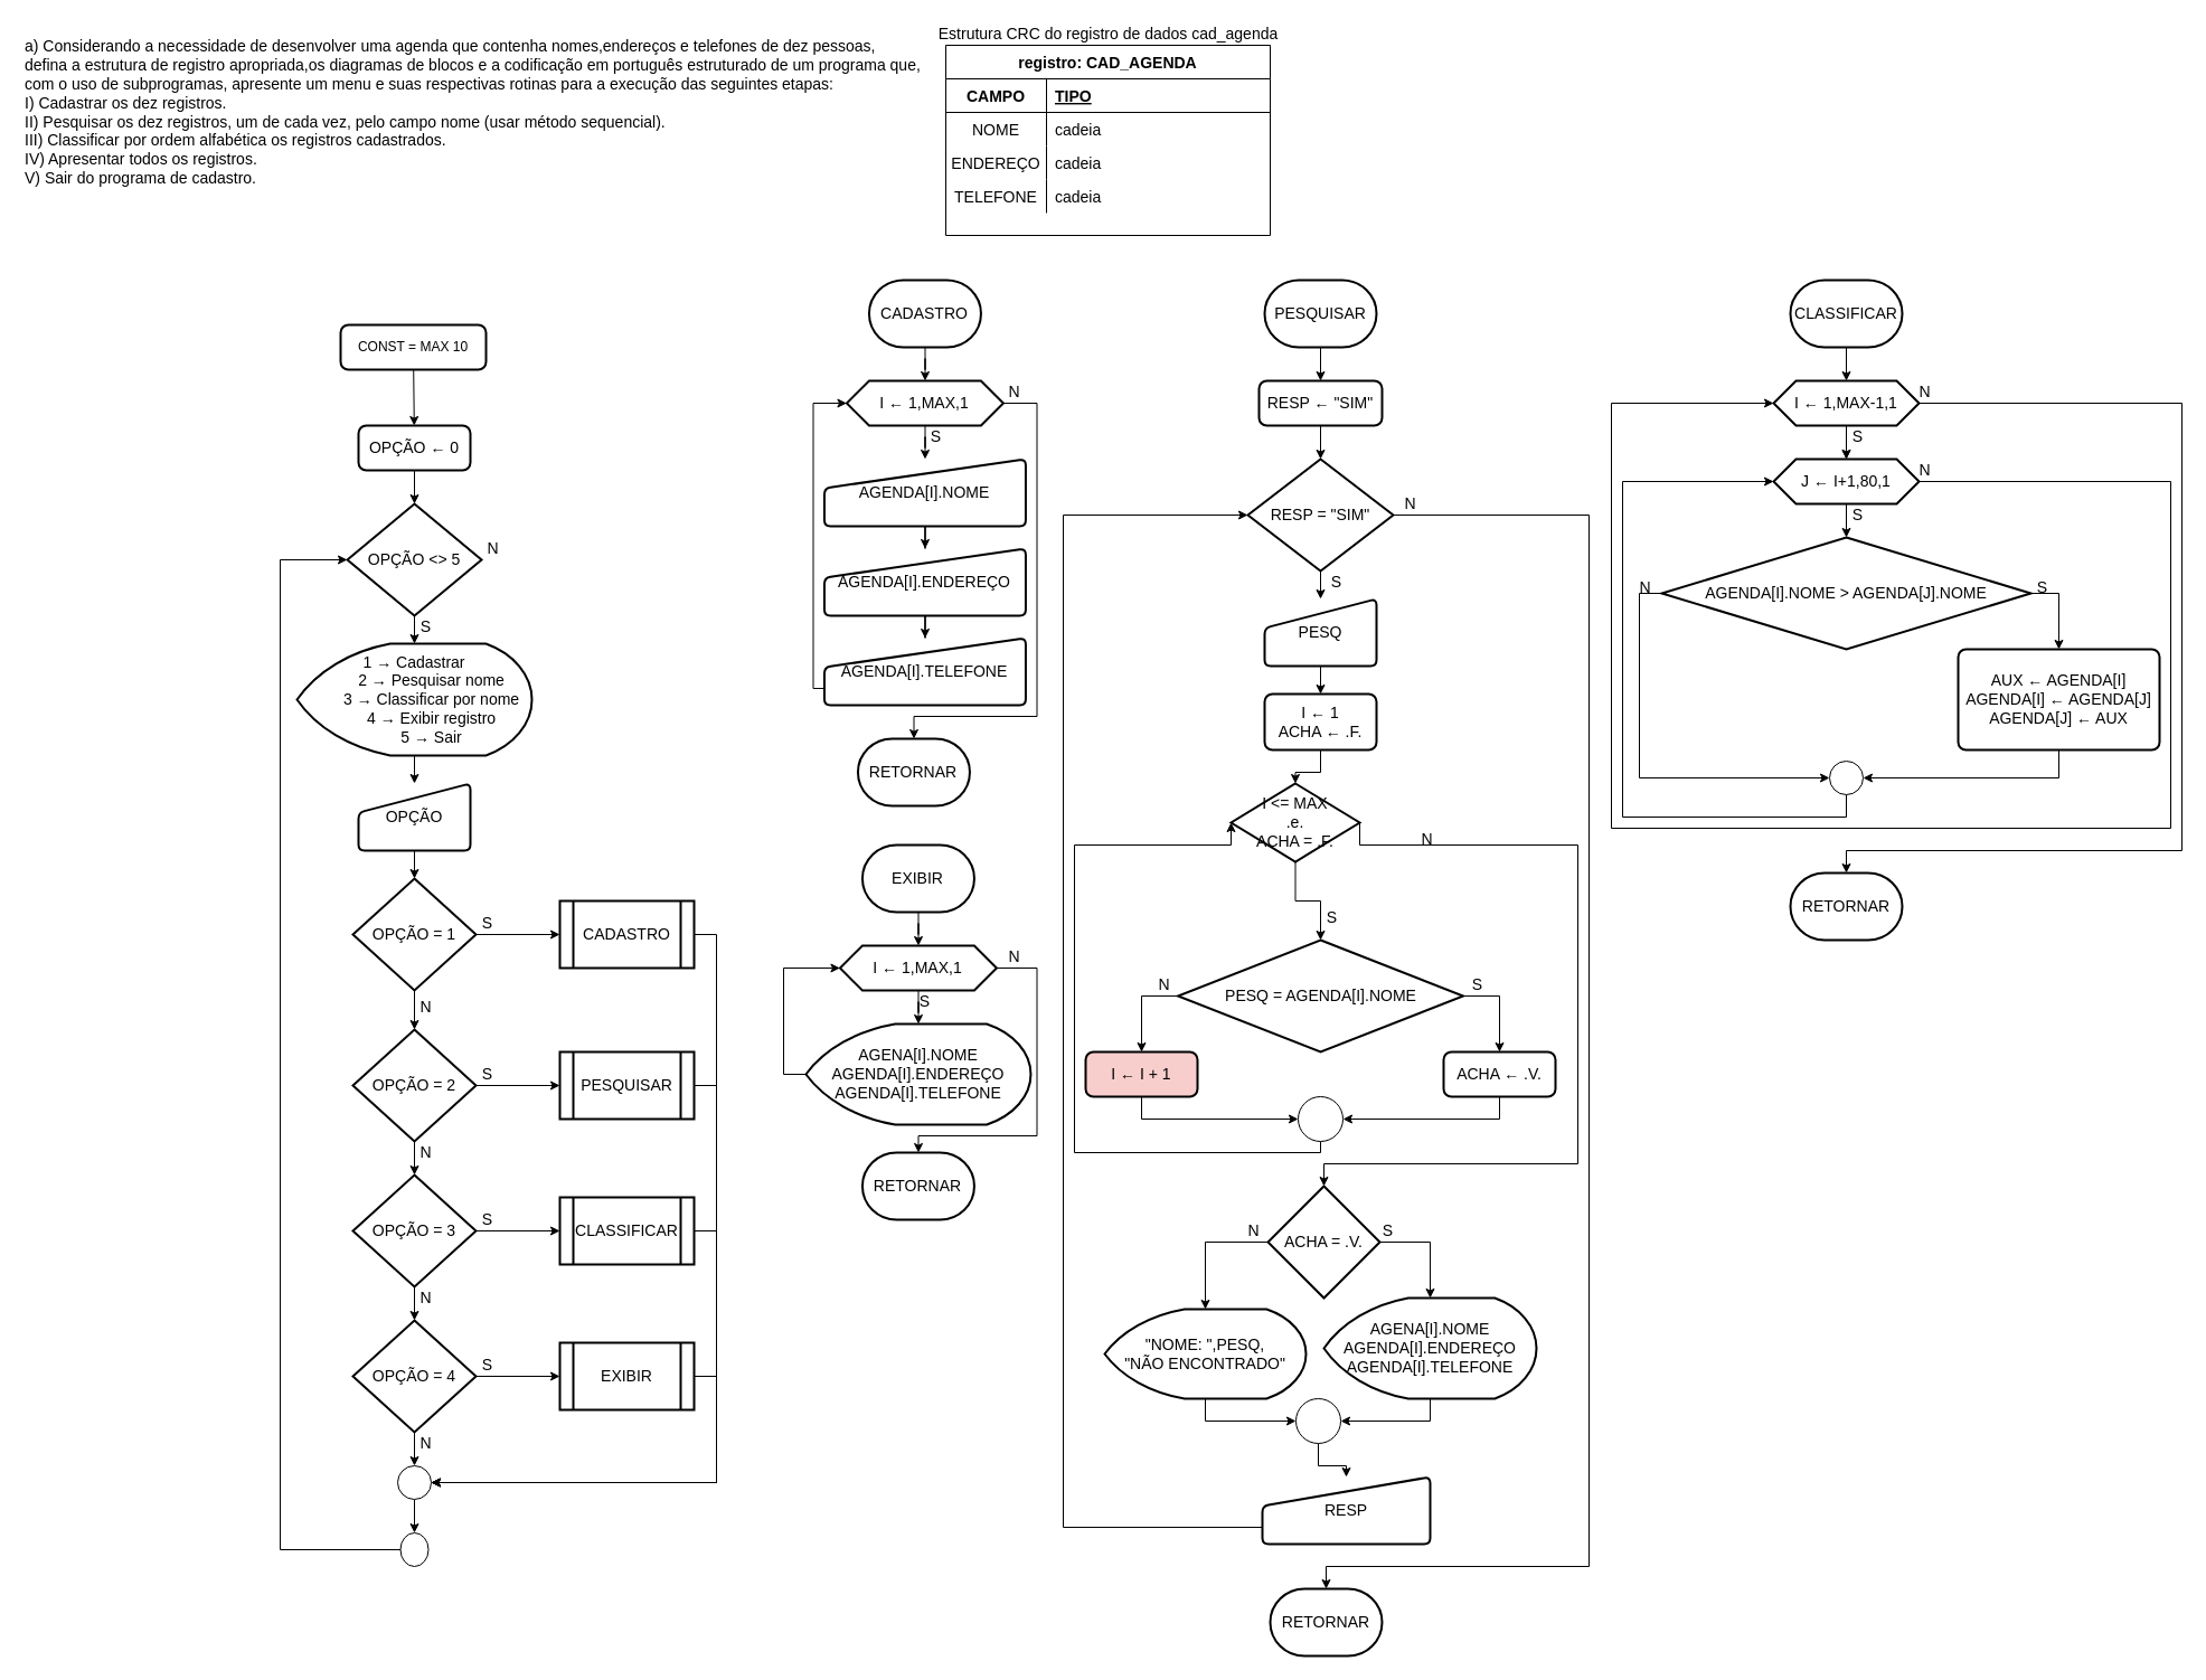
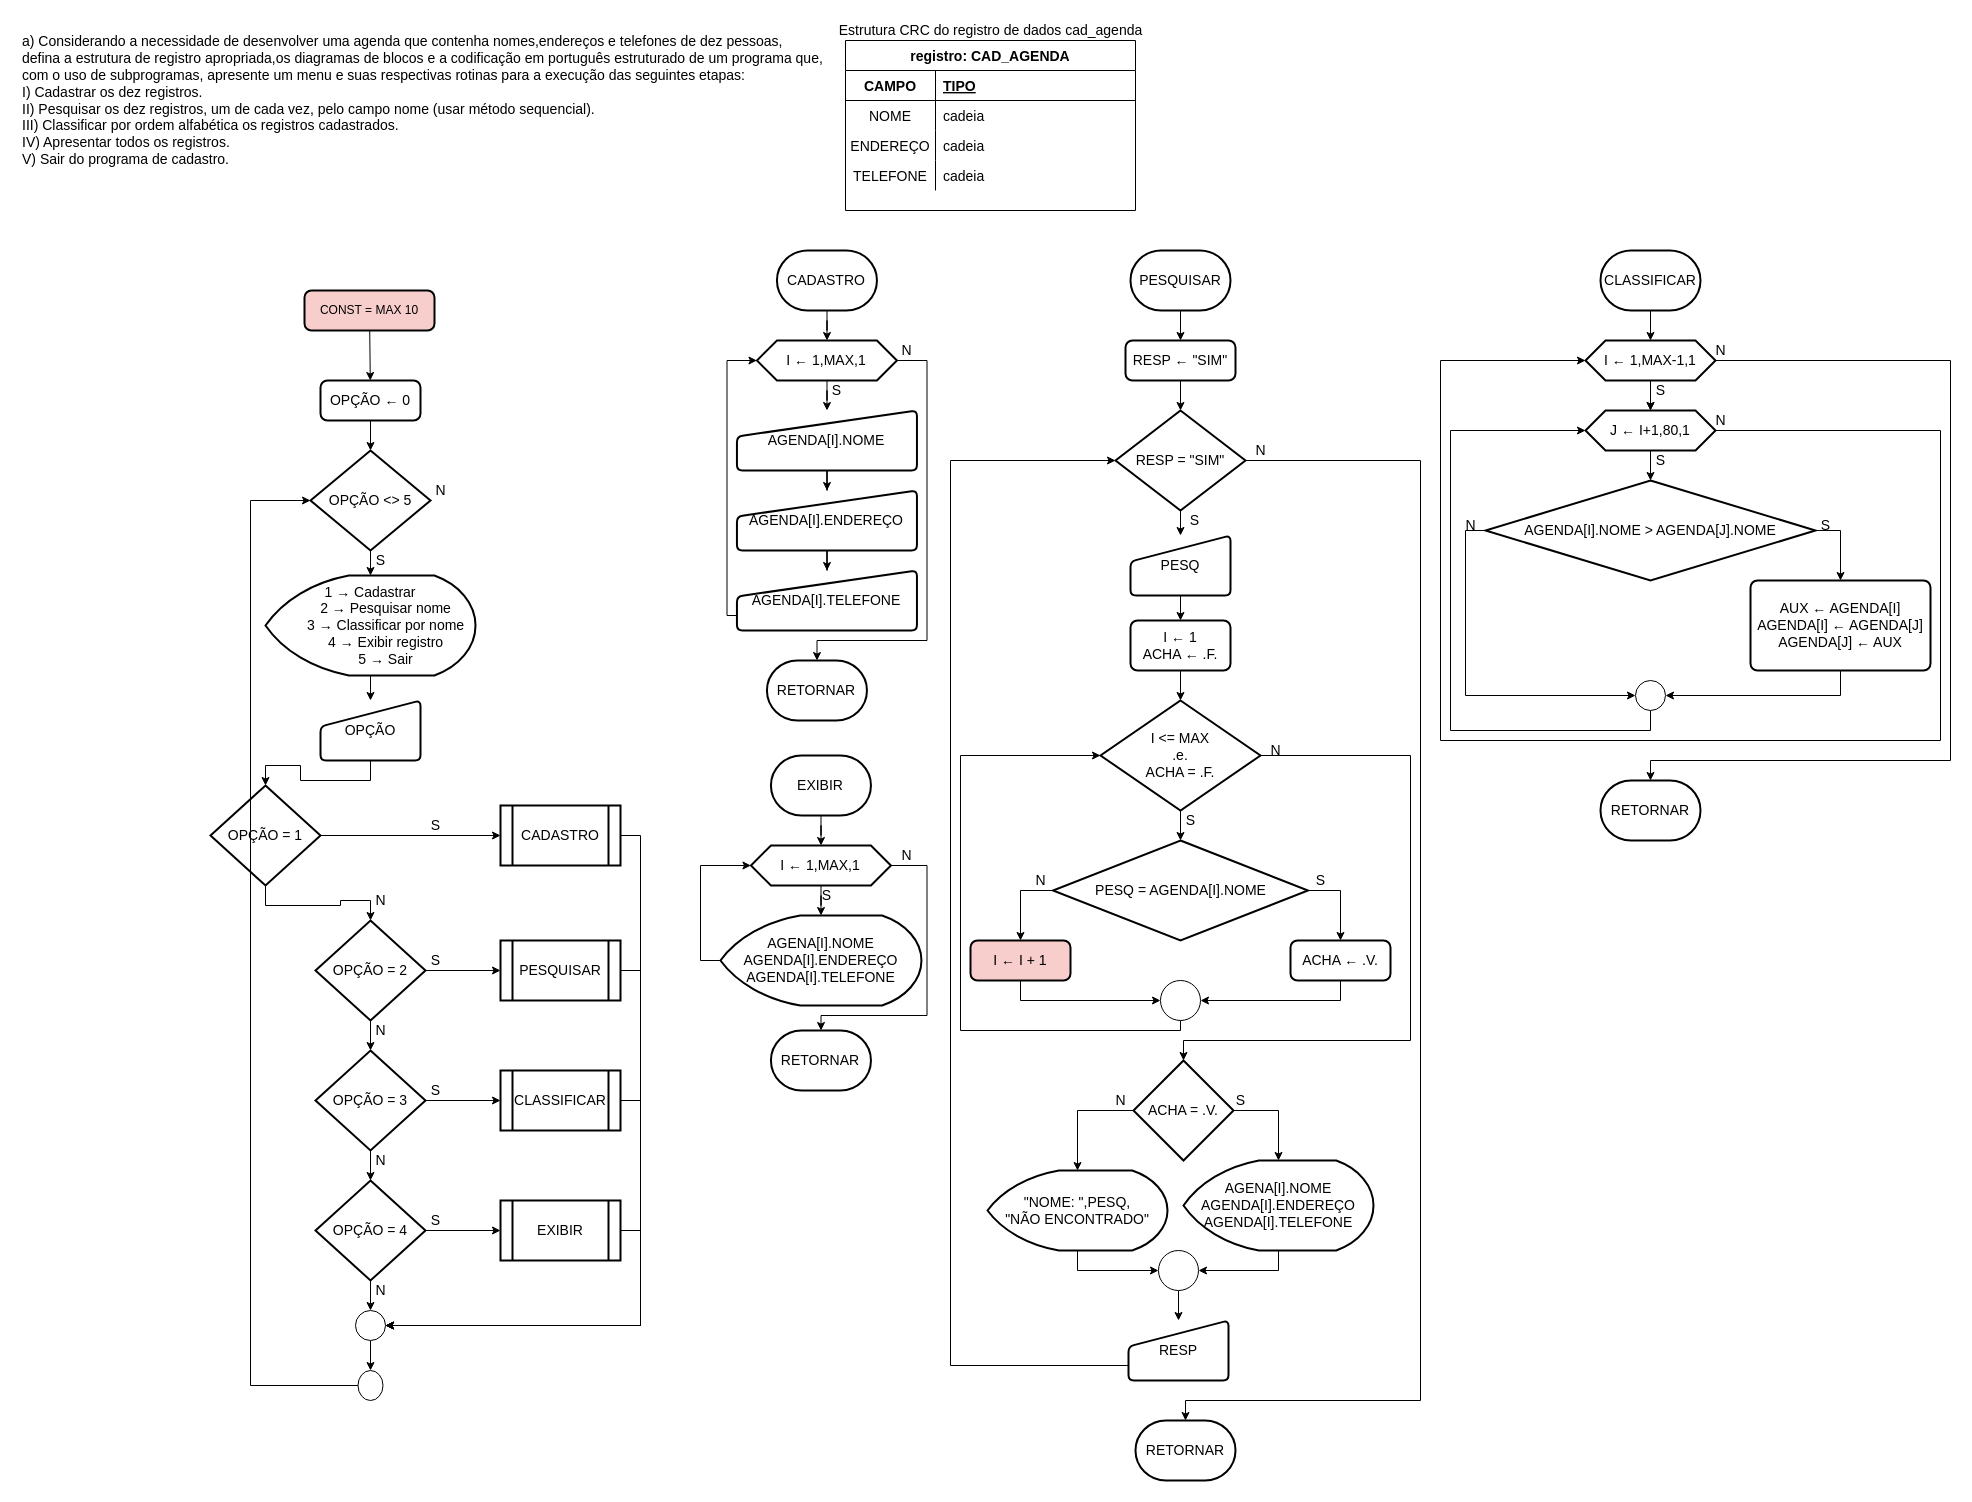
- <mxCell id="152" value="CONST = MAX 10" style="rounded=1;whiteSpace=wrap;html=1;absoluteArcSize=1;arcSize=14;strokeWidth=2;" parent="1" vertex="1"><mxGeometry x="304" y="290" width="130" height="40" as="geometry" /></mxCell>
+ <mxCell id="152" value="CONST = MAX 10" style="rounded=1;whiteSpace=wrap;html=1;absoluteArcSize=1;arcSize=14;strokeWidth=2;fillColor=#f8cecc;" parent="1" vertex="1"><mxGeometry x="304" y="290" width="130" height="40" as="geometry" /></mxCell>
- <mxCell id="47" value="I &amp;lt;= MAX&lt;br&gt;.e.&lt;br&gt;ACHA = .F." style="strokeWidth=2;html=1;shape=mxgraph.flowchart.decision;whiteSpace=wrap;fontSize=14;" parent="1" vertex="1"><mxGeometry x="1100" y="700" width="115" height="70" as="geometry" /></mxCell>
+ <mxCell id="47" value="I &amp;lt;= MAX&lt;br&gt;.e.&lt;br&gt;ACHA = .F." style="strokeWidth=2;html=1;shape=mxgraph.flowchart.decision;whiteSpace=wrap;fontSize=14;" parent="1" vertex="1"><mxGeometry x="1100" y="700" width="160" height="110" as="geometry" /></mxCell>
- <mxCell id="120" value="OPÇÃO = 1" style="strokeWidth=2;html=1;shape=mxgraph.flowchart.decision;whiteSpace=wrap;fontSize=14;" parent="1" vertex="1"><mxGeometry x="315" y="785" width="110" height="100" as="geometry" /></mxCell>
+ <mxCell id="120" value="OPÇÃO = 1" style="strokeWidth=2;html=1;shape=mxgraph.flowchart.decision;whiteSpace=wrap;fontSize=14;" parent="1" vertex="1"><mxGeometry x="210" y="785" width="110" height="100" as="geometry" /></mxCell>
- <mxCell id="70" value="RESP" style="html=1;strokeWidth=2;shape=manualInput;whiteSpace=wrap;rounded=1;size=26;arcSize=11;fontSize=14;" parent="1" vertex="1"><mxGeometry x="1128" y="1320" width="150" height="60" as="geometry" /></mxCell>
+ <mxCell id="70" value="RESP" style="html=1;strokeWidth=2;shape=manualInput;whiteSpace=wrap;rounded=1;size=26;arcSize=11;fontSize=14;" parent="1" vertex="1"><mxGeometry x="1128" y="1320" width="100" height="60" as="geometry" /></mxCell>
